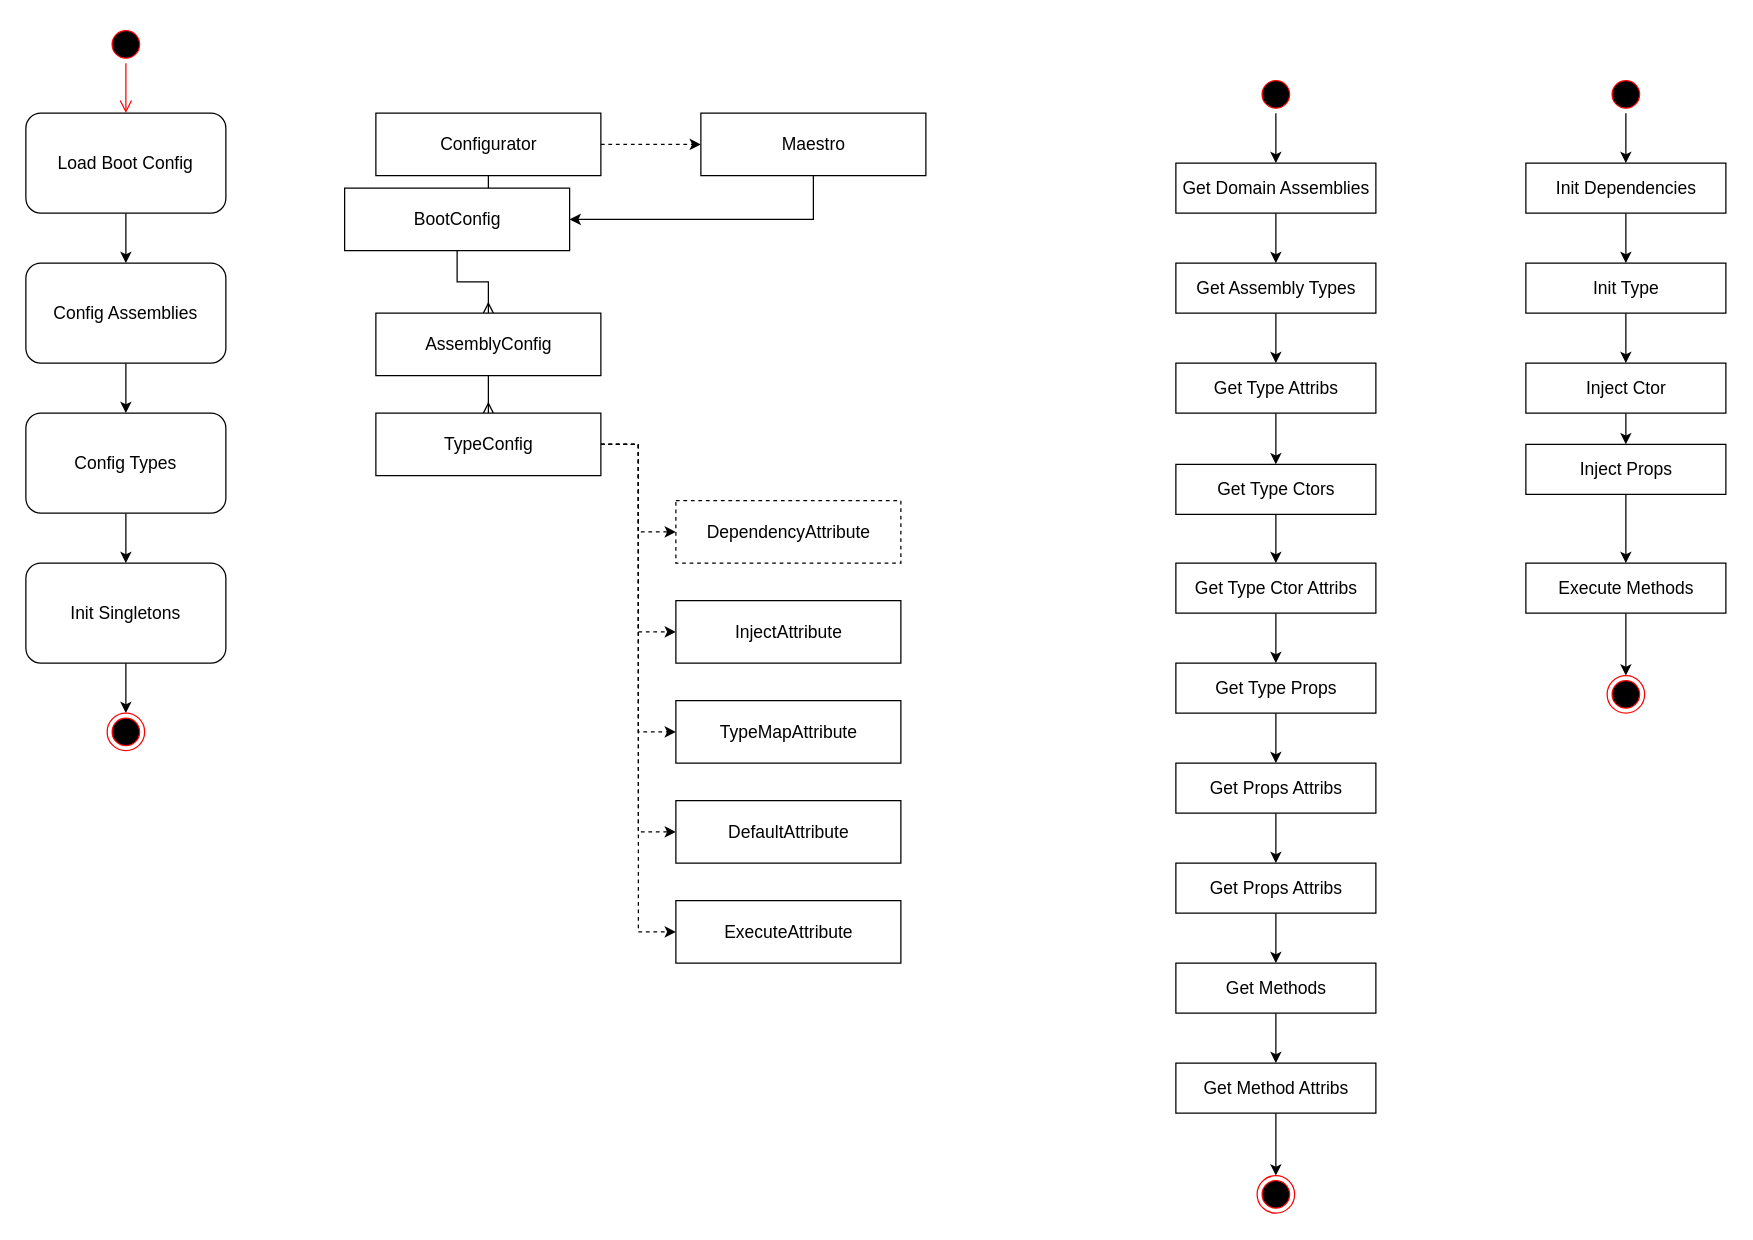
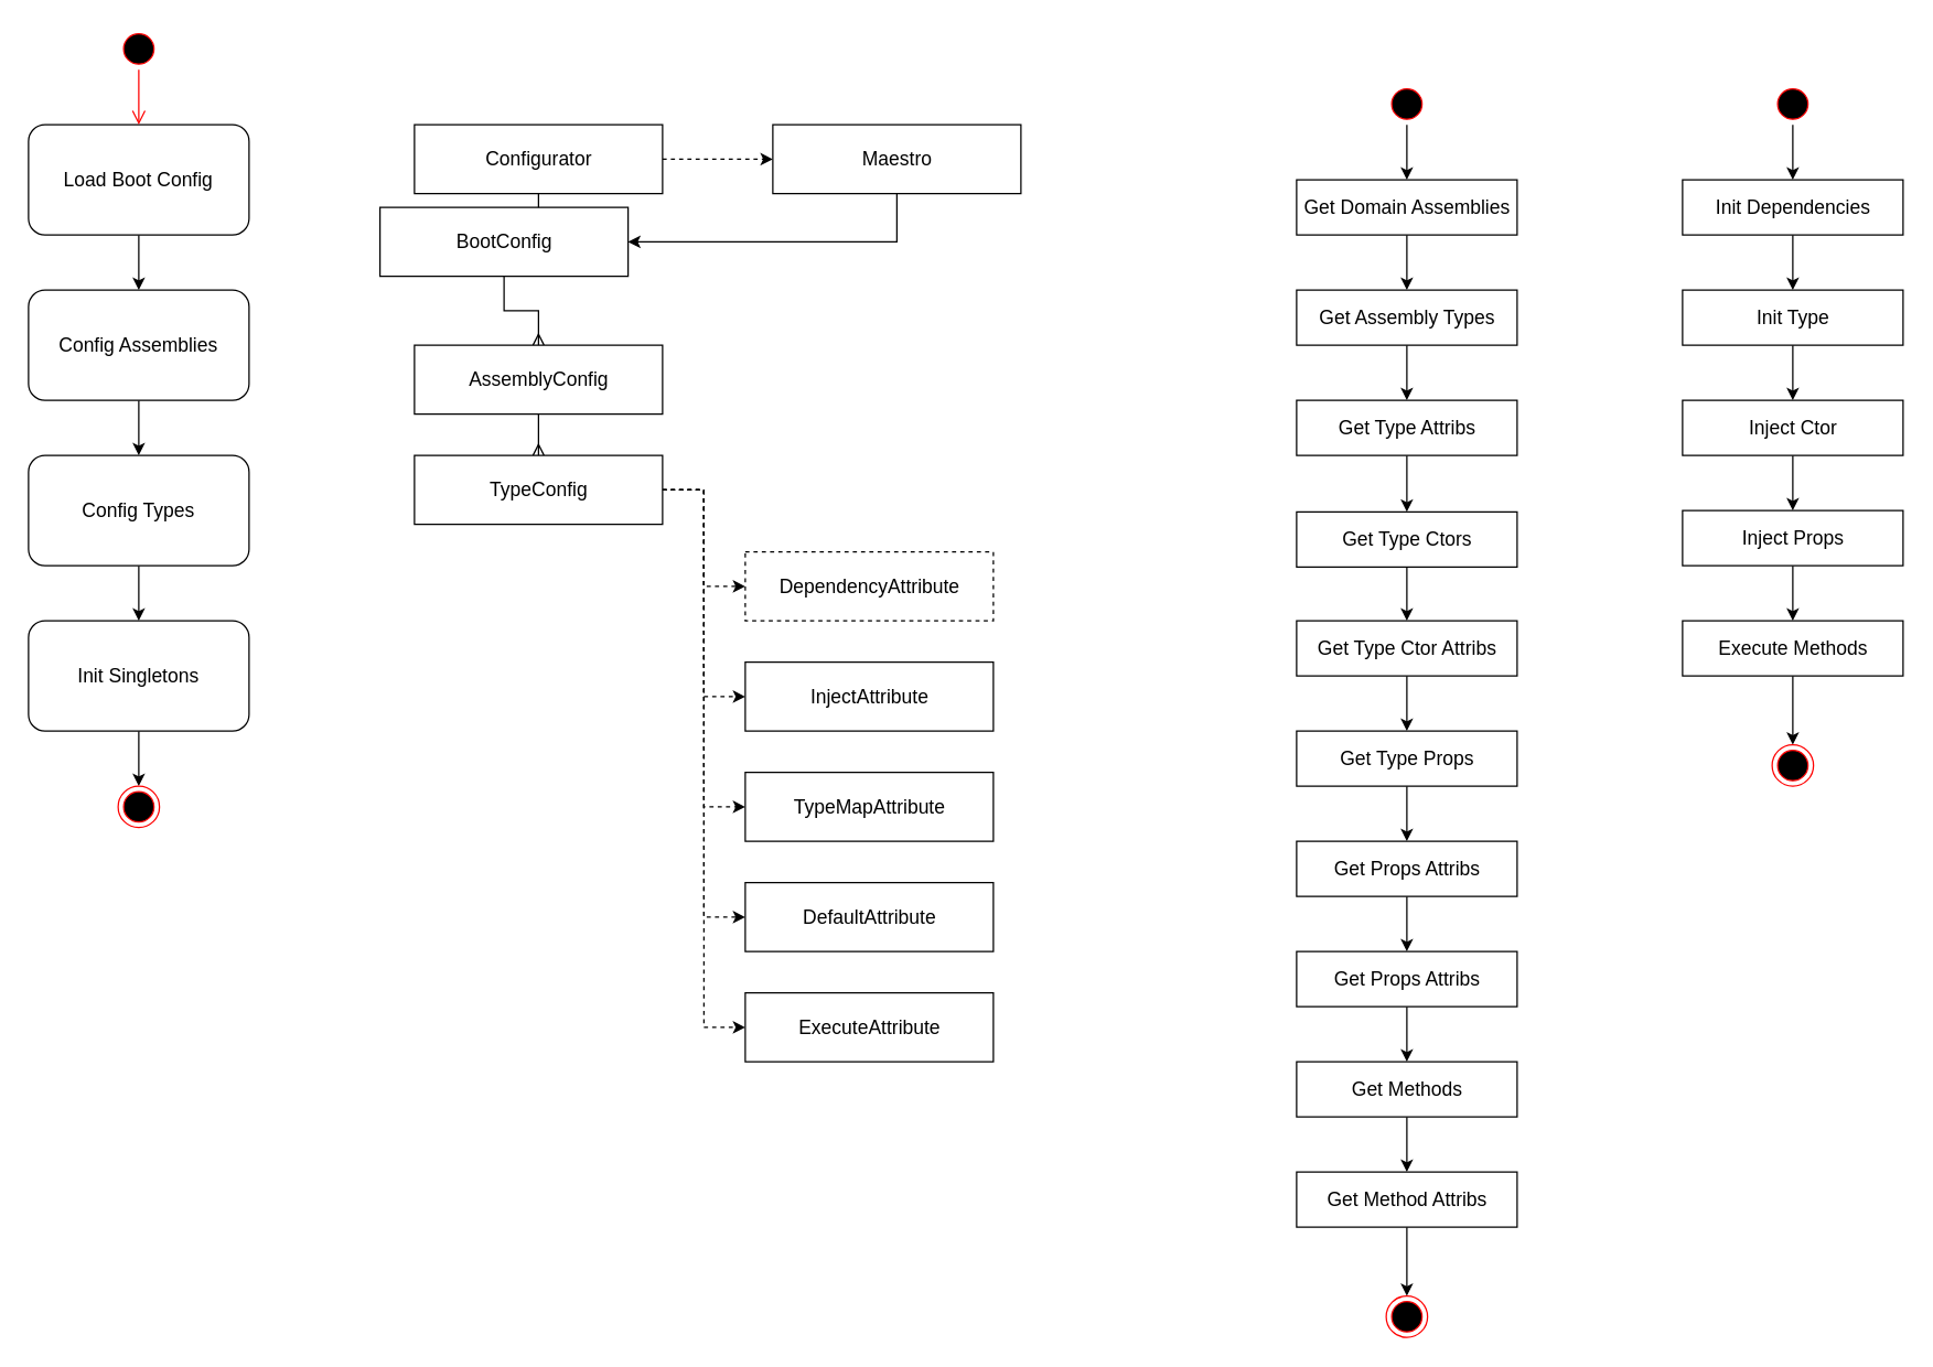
- <mxCell id="65" value="Inject Props" style="html=1;fontSize=14;" vertex="1" parent="1"><mxGeometry x="1220" y="355" width="160" height="40" as="geometry" /></mxCell>
+ <mxCell id="65" value="Inject Props" style="html=1;fontSize=14;" vertex="1" parent="1"><mxGeometry x="1220" y="370" width="160" height="40" as="geometry" /></mxCell>
